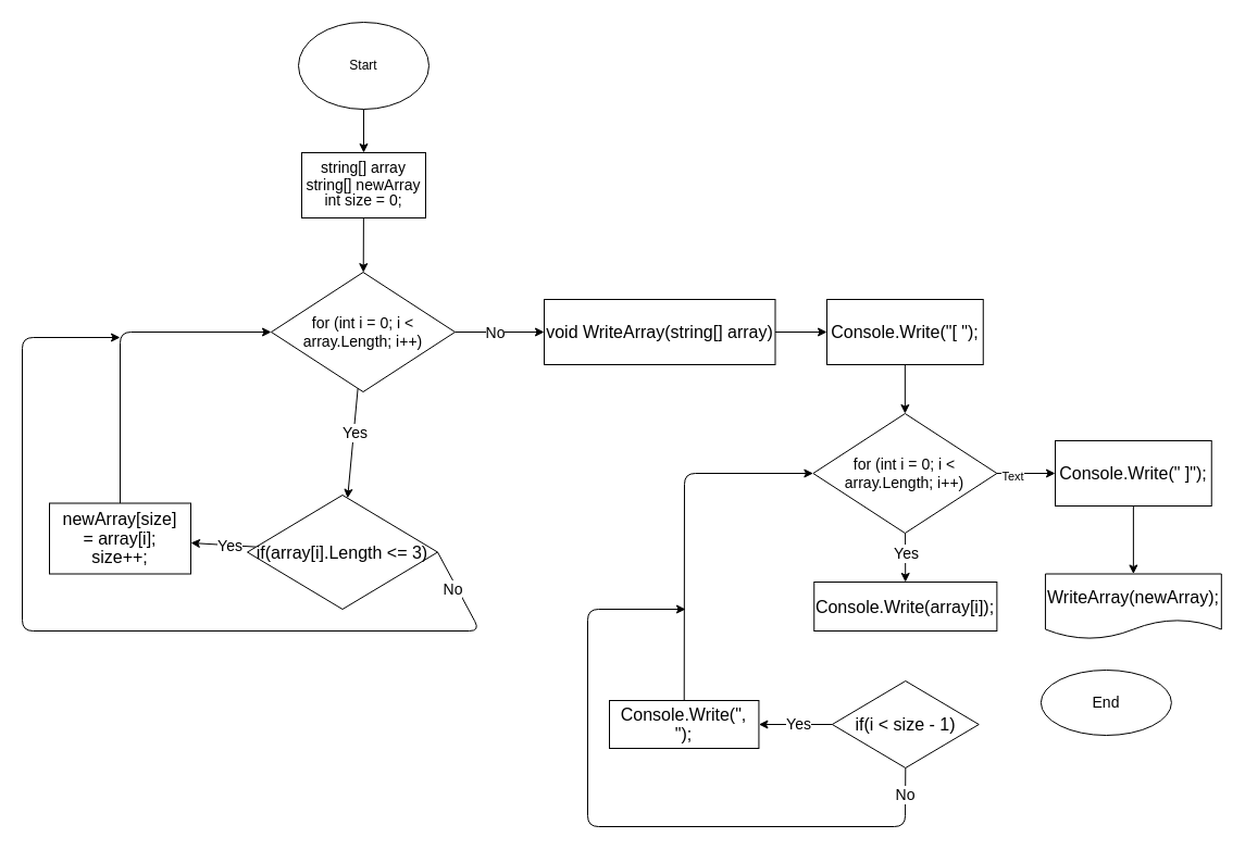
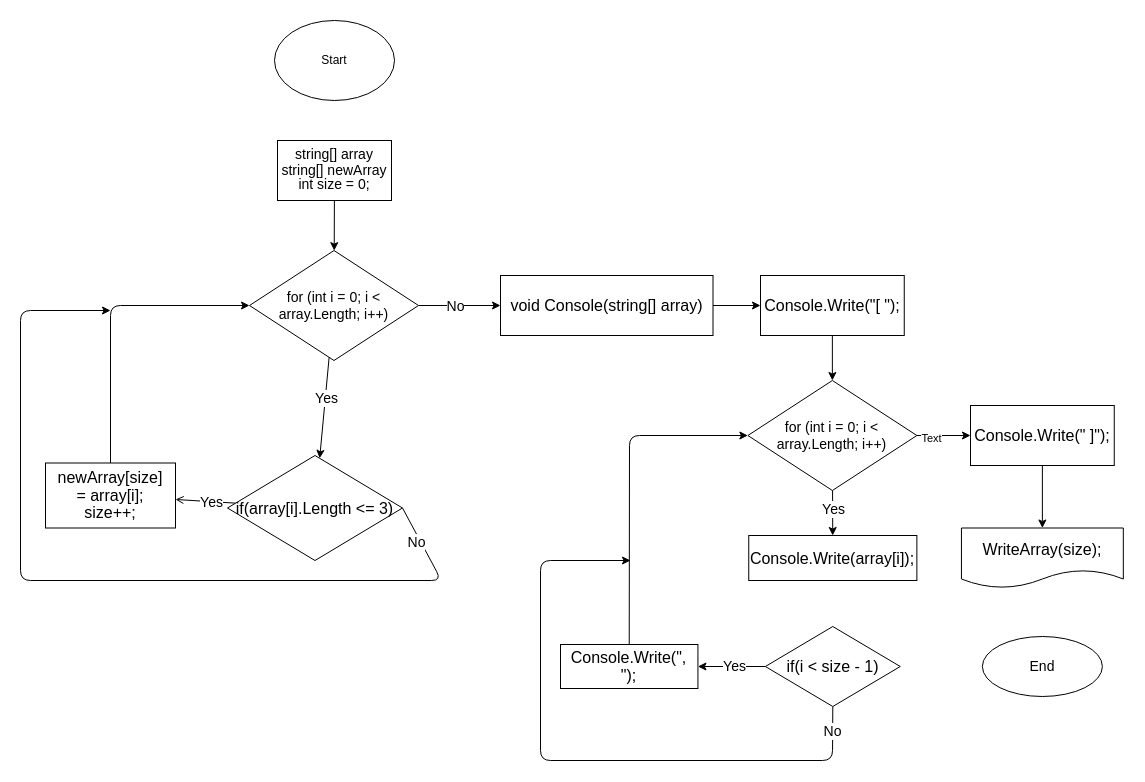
- <mxCell id="2" value="" style="edgeStyle=none;html=1;" parent="1" source="3" target="5" edge="1"><mxGeometry relative="1" as="geometry" /></mxCell>
- <mxCell id="19" value="&lt;span lang=&quot;EN-US&quot; style=&quot;font-size: 12.0pt ; line-height: 107% ; font-family: &amp;#34;calibri&amp;#34; , sans-serif&quot;&gt;void WriteArray(string[] array)&lt;/span&gt;" style="whiteSpace=wrap;html=1;" parent="1" vertex="1"><mxGeometry x="500" y="275" width="212.5" height="60" as="geometry" /></mxCell>
+ <mxCell id="19" value="&lt;span lang=&quot;EN-US&quot; style=&quot;font-size: 12.0pt ; line-height: 107% ; font-family: &amp;#34;calibri&amp;#34; , sans-serif&quot;&gt;void Console(string[] array)&lt;/span&gt;" style="whiteSpace=wrap;html=1;" parent="1" vertex="1"><mxGeometry x="500" y="275" width="212.5" height="60" as="geometry" /></mxCell>
- <mxCell id="11" value="" style="edgeStyle=none;html=1;fontSize=14;" parent="1" source="15" target="17" edge="1"><mxGeometry relative="1" as="geometry" /></mxCell>
+ <mxCell id="11" value="" style="edgeStyle=none;html=1;fontSize=14;endArrow=open;" parent="1" source="15" target="17" edge="1"><mxGeometry relative="1" as="geometry" /></mxCell>
- <mxCell id="37" value="&lt;span lang=&quot;EN-US&quot; style=&quot;font-size: 12.0pt ; line-height: 107% ; font-family: &amp;#34;calibri&amp;#34; , sans-serif&quot;&gt;WriteArray(newArray);&lt;/span&gt;" style="shape=document;whiteSpace=wrap;html=1;boundedLbl=1;fontSize=14;" parent="1" vertex="1"><mxGeometry x="960.94" y="527.5" width="161.88" height="60" as="geometry" /></mxCell>
+ <mxCell id="37" value="&lt;span lang=&quot;EN-US&quot; style=&quot;font-size: 12.0pt ; line-height: 107% ; font-family: &amp;#34;calibri&amp;#34; , sans-serif&quot;&gt;WriteArray(size);&lt;/span&gt;" style="shape=document;whiteSpace=wrap;html=1;boundedLbl=1;fontSize=14;" parent="1" vertex="1"><mxGeometry x="960.94" y="527.5" width="161.88" height="60" as="geometry" /></mxCell>
- <mxCell id="38" value="End" style="ellipse;whiteSpace=wrap;html=1;fontSize=14;" parent="1" vertex="1"><mxGeometry x="956.88" y="616" width="120" height="60" as="geometry" /></mxCell>
+ <mxCell id="38" value="End" style="ellipse;whiteSpace=wrap;html=1;fontSize=14;" parent="1" vertex="1"><mxGeometry x="981.88" y="636" width="120" height="60" as="geometry" /></mxCell>
